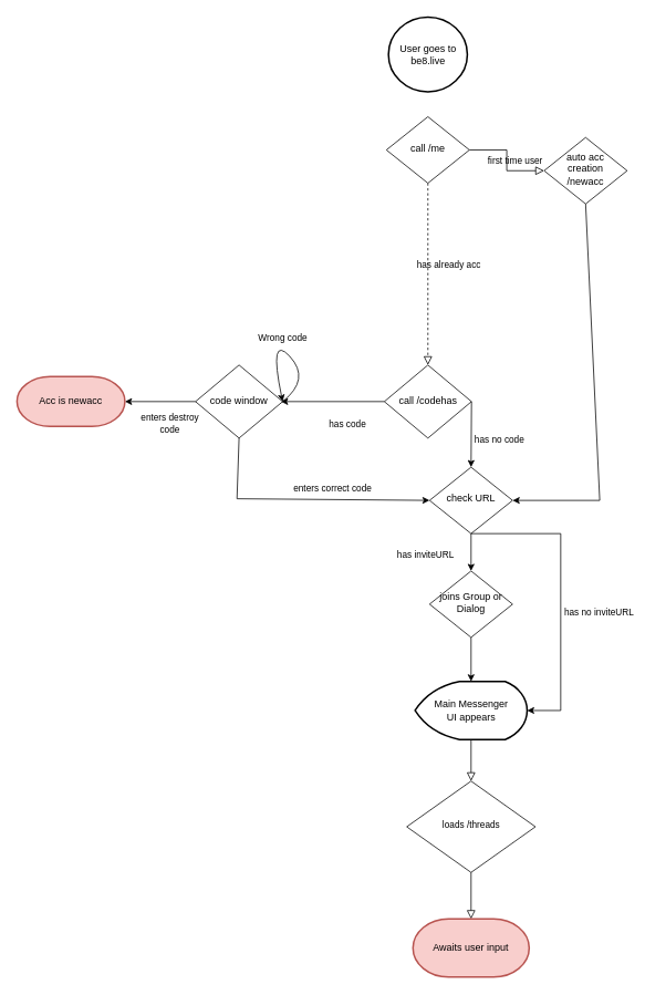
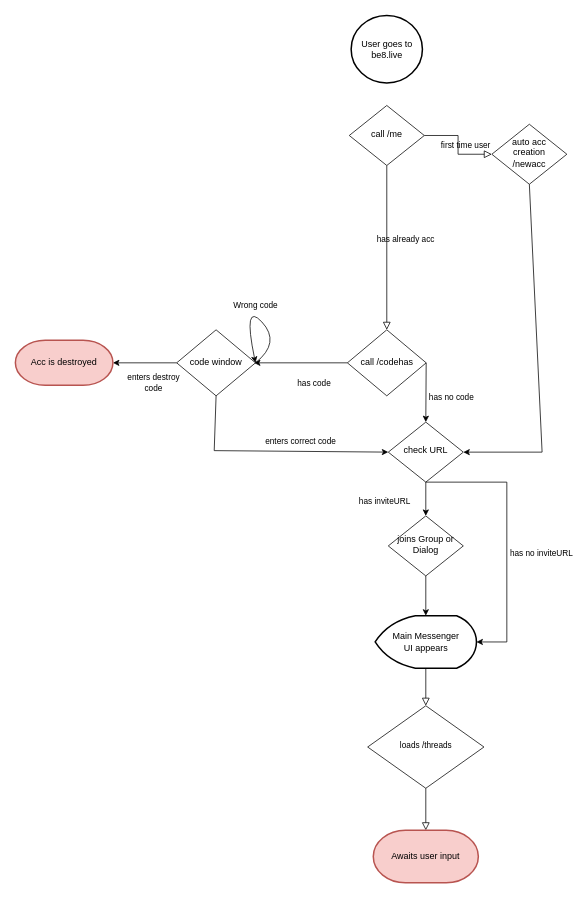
- <mxCell id="2" value="has already acc" style="rounded=0;html=1;jettySize=auto;orthogonalLoop=1;fontSize=11;endArrow=block;endFill=0;endSize=8;strokeWidth=1;shadow=0;labelBackgroundColor=none;edgeStyle=orthogonalEdgeStyle;entryX=0.5;entryY=0;entryDx=0;entryDy=0;dashed=1;" parent="1" source="4" target="12" edge="1"><mxGeometry x="-0.302" y="34" relative="1" as="geometry"><mxPoint x="-9" y="23" as="offset" /><mxPoint x="466" y="333" as="targetPoint" /><mxPoint x="498" y="391" as="sourcePoint" /></mxGeometry></mxCell>
+ <mxCell id="2" value="has already acc" style="rounded=0;html=1;jettySize=auto;orthogonalLoop=1;fontSize=11;endArrow=block;endFill=0;endSize=8;strokeWidth=1;shadow=0;labelBackgroundColor=none;edgeStyle=orthogonalEdgeStyle;entryX=0.5;entryY=0;entryDx=0;entryDy=0;" parent="1" source="4" target="12" edge="1"><mxGeometry x="-0.302" y="34" relative="1" as="geometry"><mxPoint x="-9" y="23" as="offset" /><mxPoint x="466" y="333" as="targetPoint" /><mxPoint x="498" y="391" as="sourcePoint" /></mxGeometry></mxCell>
- <mxCell id="18" value="Acc is newacc" style="strokeWidth=2;html=1;shape=mxgraph.flowchart.terminator;whiteSpace=wrap;fillColor=#f8cecc;strokeColor=#b85450;" parent="1" vertex="1"><mxGeometry x="20" y="453" width="130" height="60" as="geometry" /></mxCell>
+ <mxCell id="18" value="Acc is destroyed" style="strokeWidth=2;html=1;shape=mxgraph.flowchart.terminator;whiteSpace=wrap;fillColor=#f8cecc;strokeColor=#b85450;" parent="1" vertex="1"><mxGeometry x="20" y="453" width="130" height="60" as="geometry" /></mxCell>
